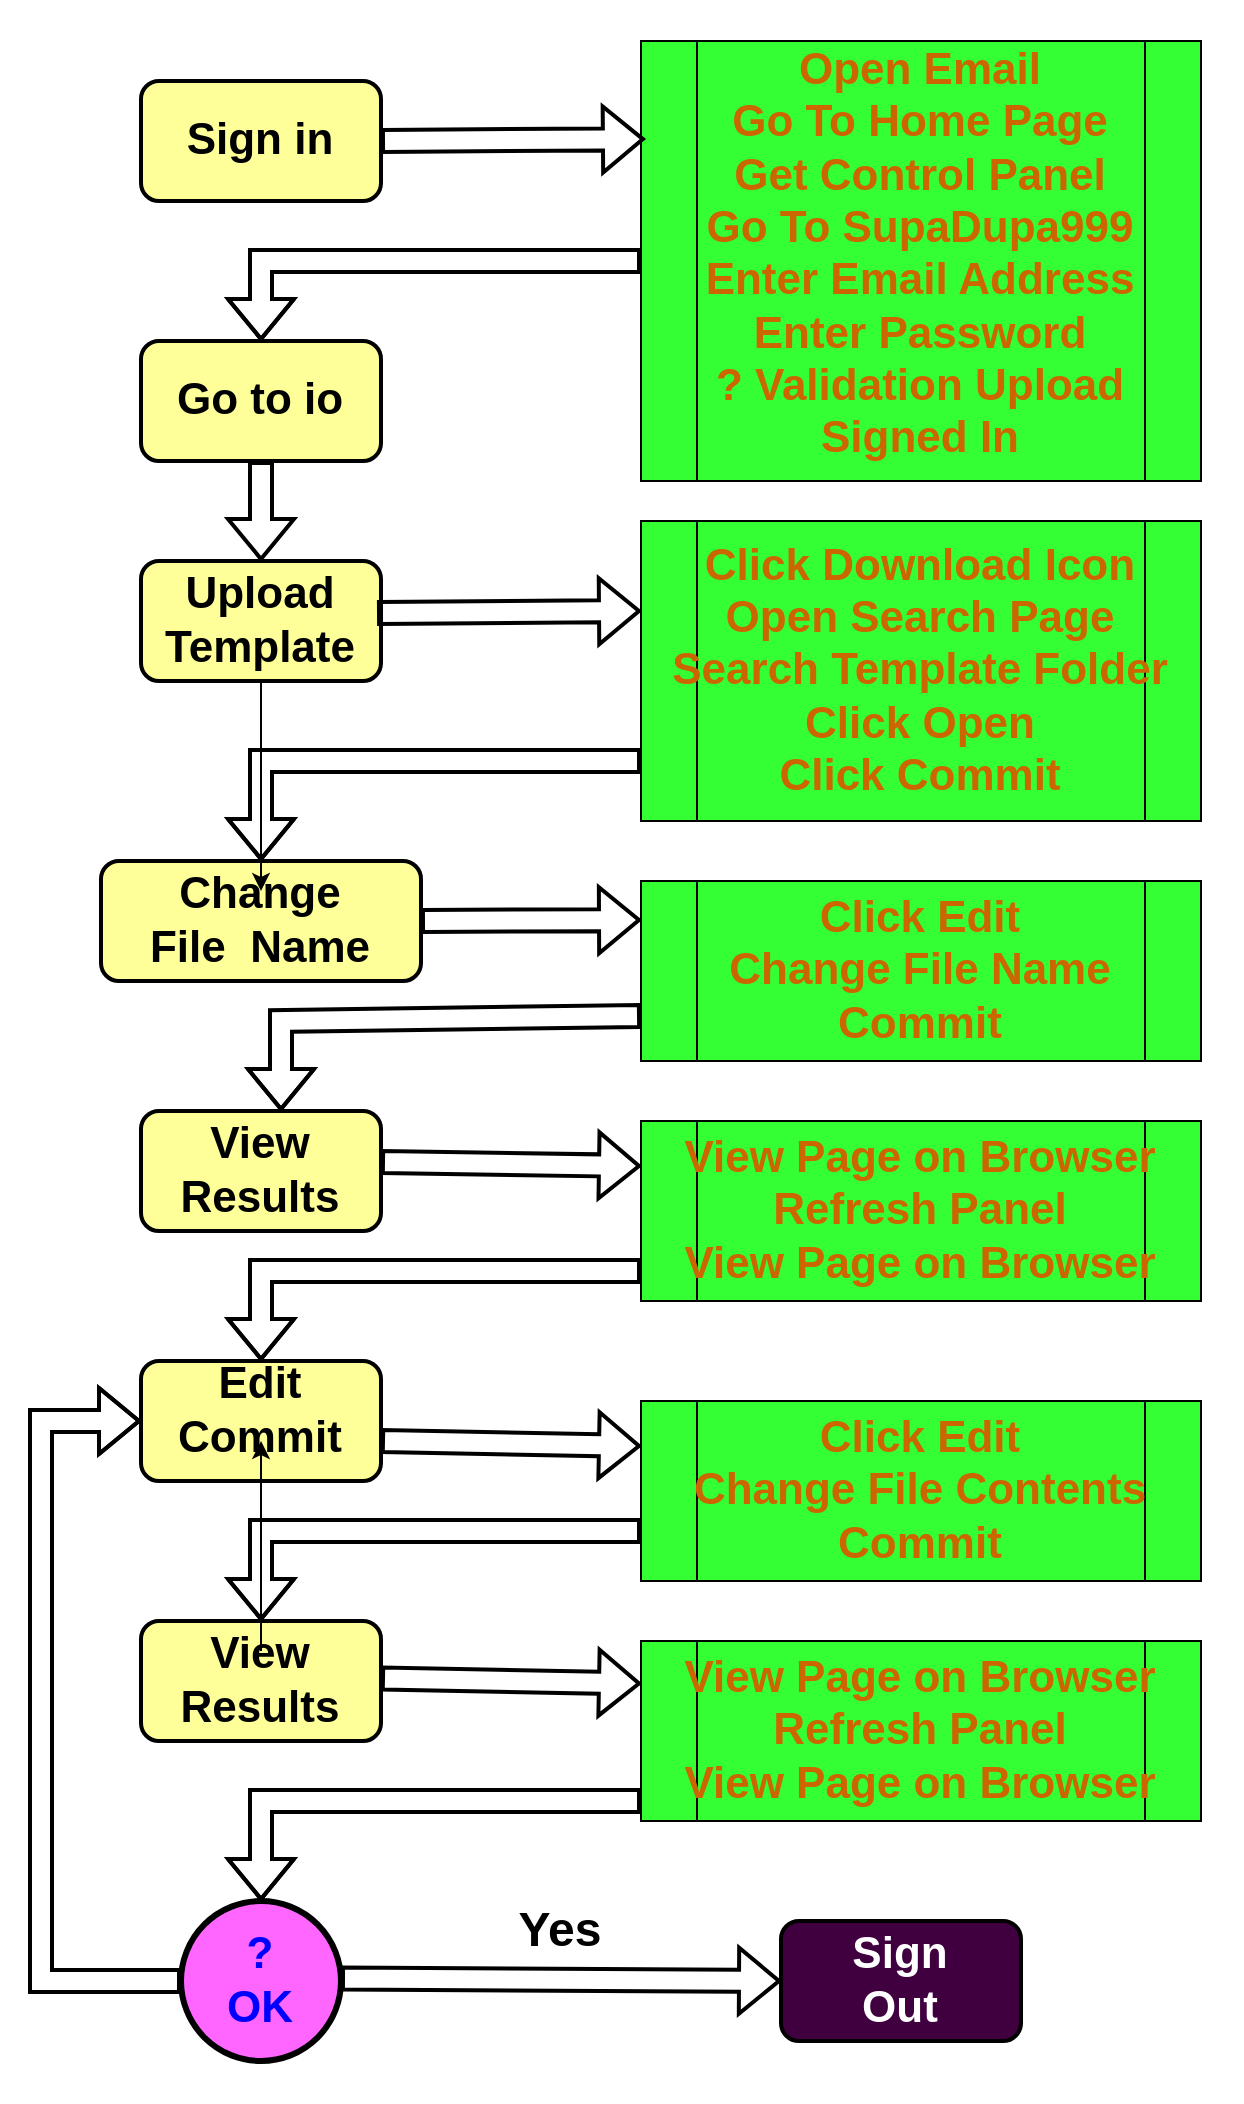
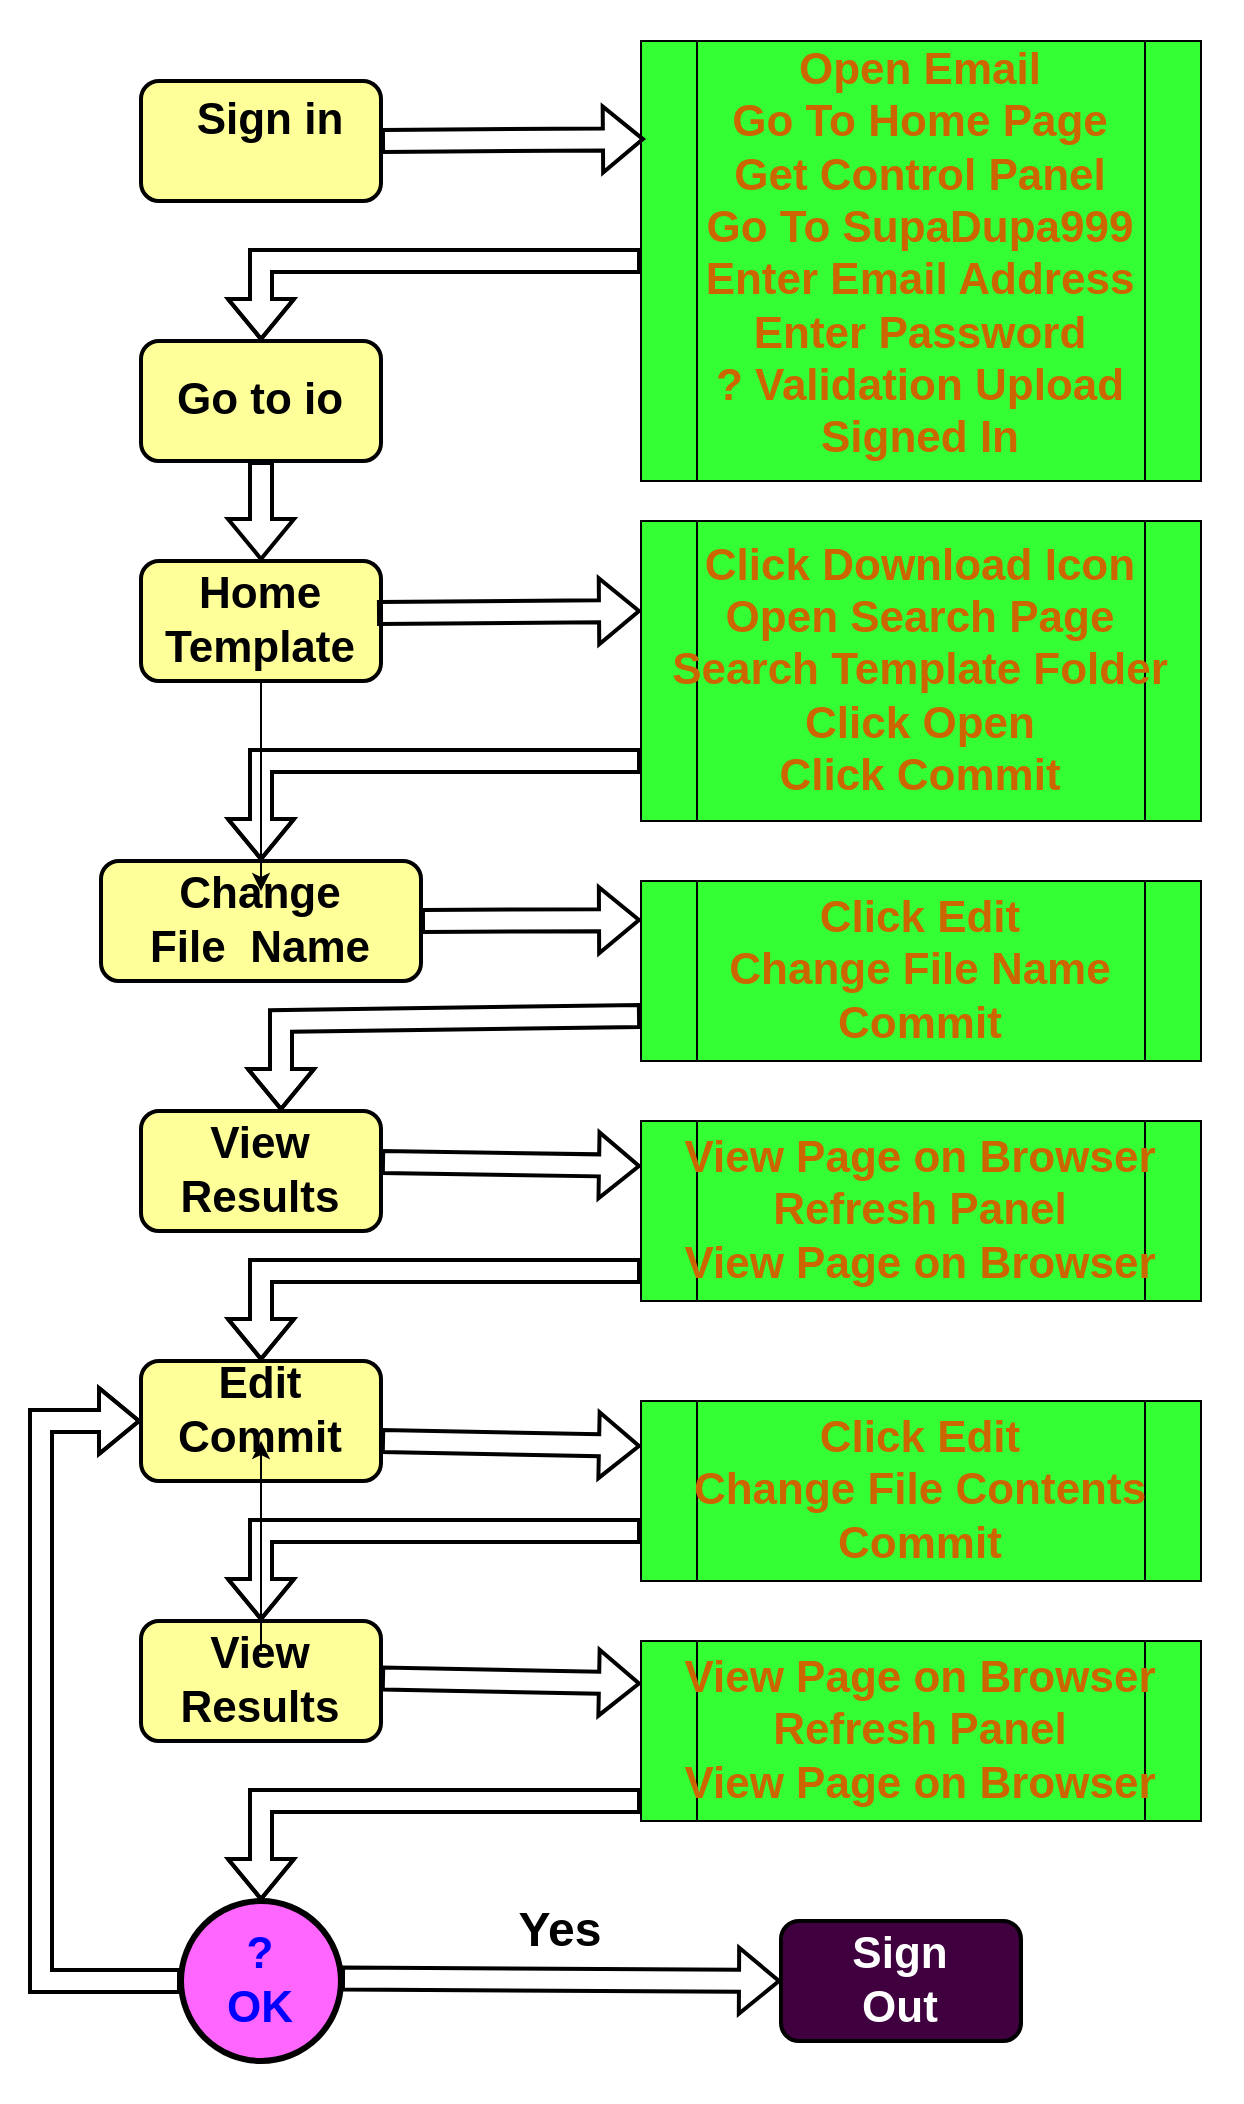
- <mxCell id="4" value="Sign in" style="text;strokeColor=none;align=center;fillColor=none;html=1;verticalAlign=middle;whiteSpace=wrap;rounded=0;fontSize=22;fontStyle=1" vertex="1" parent="2"><mxGeometry x="15" y="15" width="90" height="30" as="geometry" /></mxCell>
+ <mxCell id="4" value="Sign in" style="text;strokeColor=none;align=center;fillColor=none;html=1;verticalAlign=middle;whiteSpace=wrap;rounded=0;fontSize=22;fontStyle=1" vertex="1" parent="2"><mxGeometry x="20" y="5" width="90" height="30" as="geometry" /></mxCell>
- <mxCell id="13" value="&lt;div&gt;Upload&lt;/div&gt;&lt;div&gt;Template&lt;br&gt;&lt;/div&gt;" style="text;strokeColor=none;align=center;fillColor=none;html=1;verticalAlign=middle;whiteSpace=wrap;rounded=0;fontSize=22;fontStyle=1" vertex="1" parent="11"><mxGeometry x="15" y="15" width="90" height="30" as="geometry" /></mxCell>
+ <mxCell id="13" value="&lt;div&gt;Home&lt;/div&gt;&lt;div&gt;Template&lt;br&gt;&lt;/div&gt;" style="text;strokeColor=none;align=center;fillColor=none;html=1;verticalAlign=middle;whiteSpace=wrap;rounded=0;fontSize=22;fontStyle=1" vertex="1" parent="11"><mxGeometry x="15" y="15" width="90" height="30" as="geometry" /></mxCell>
